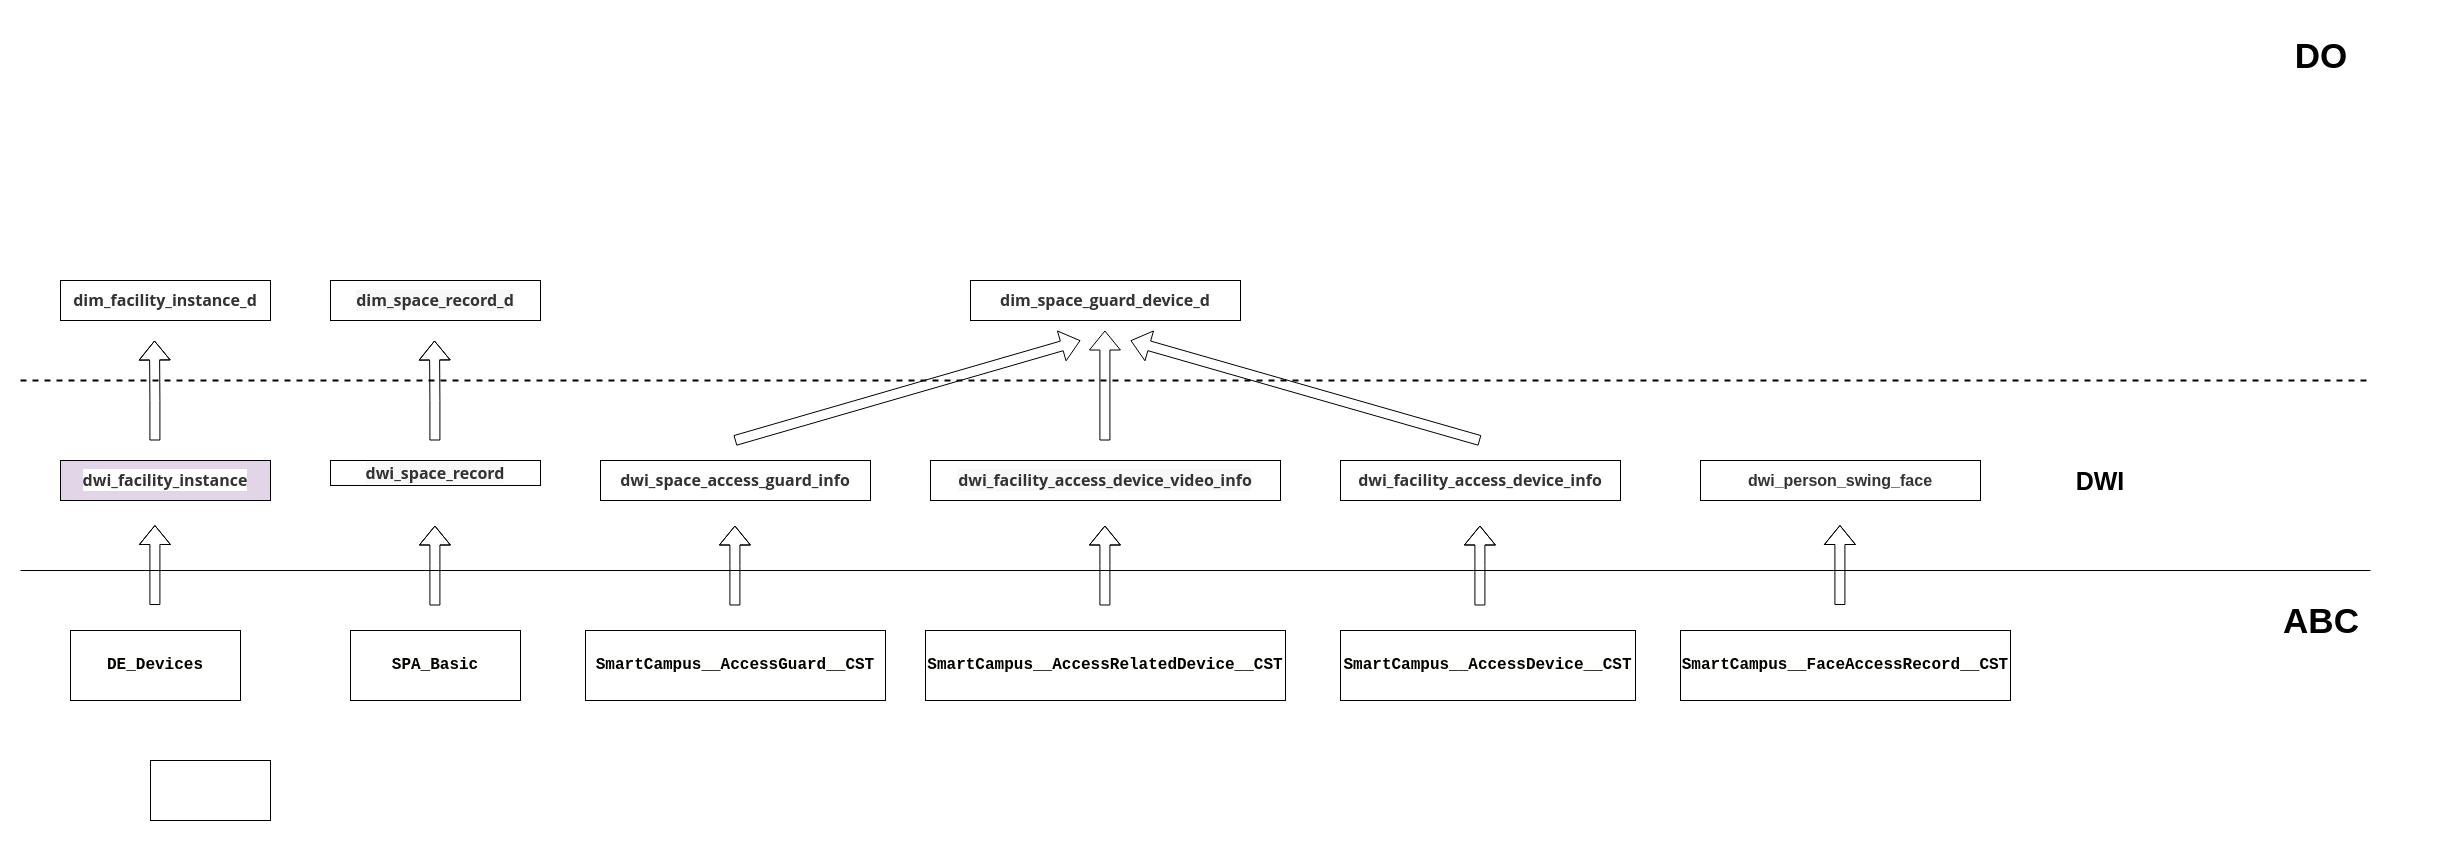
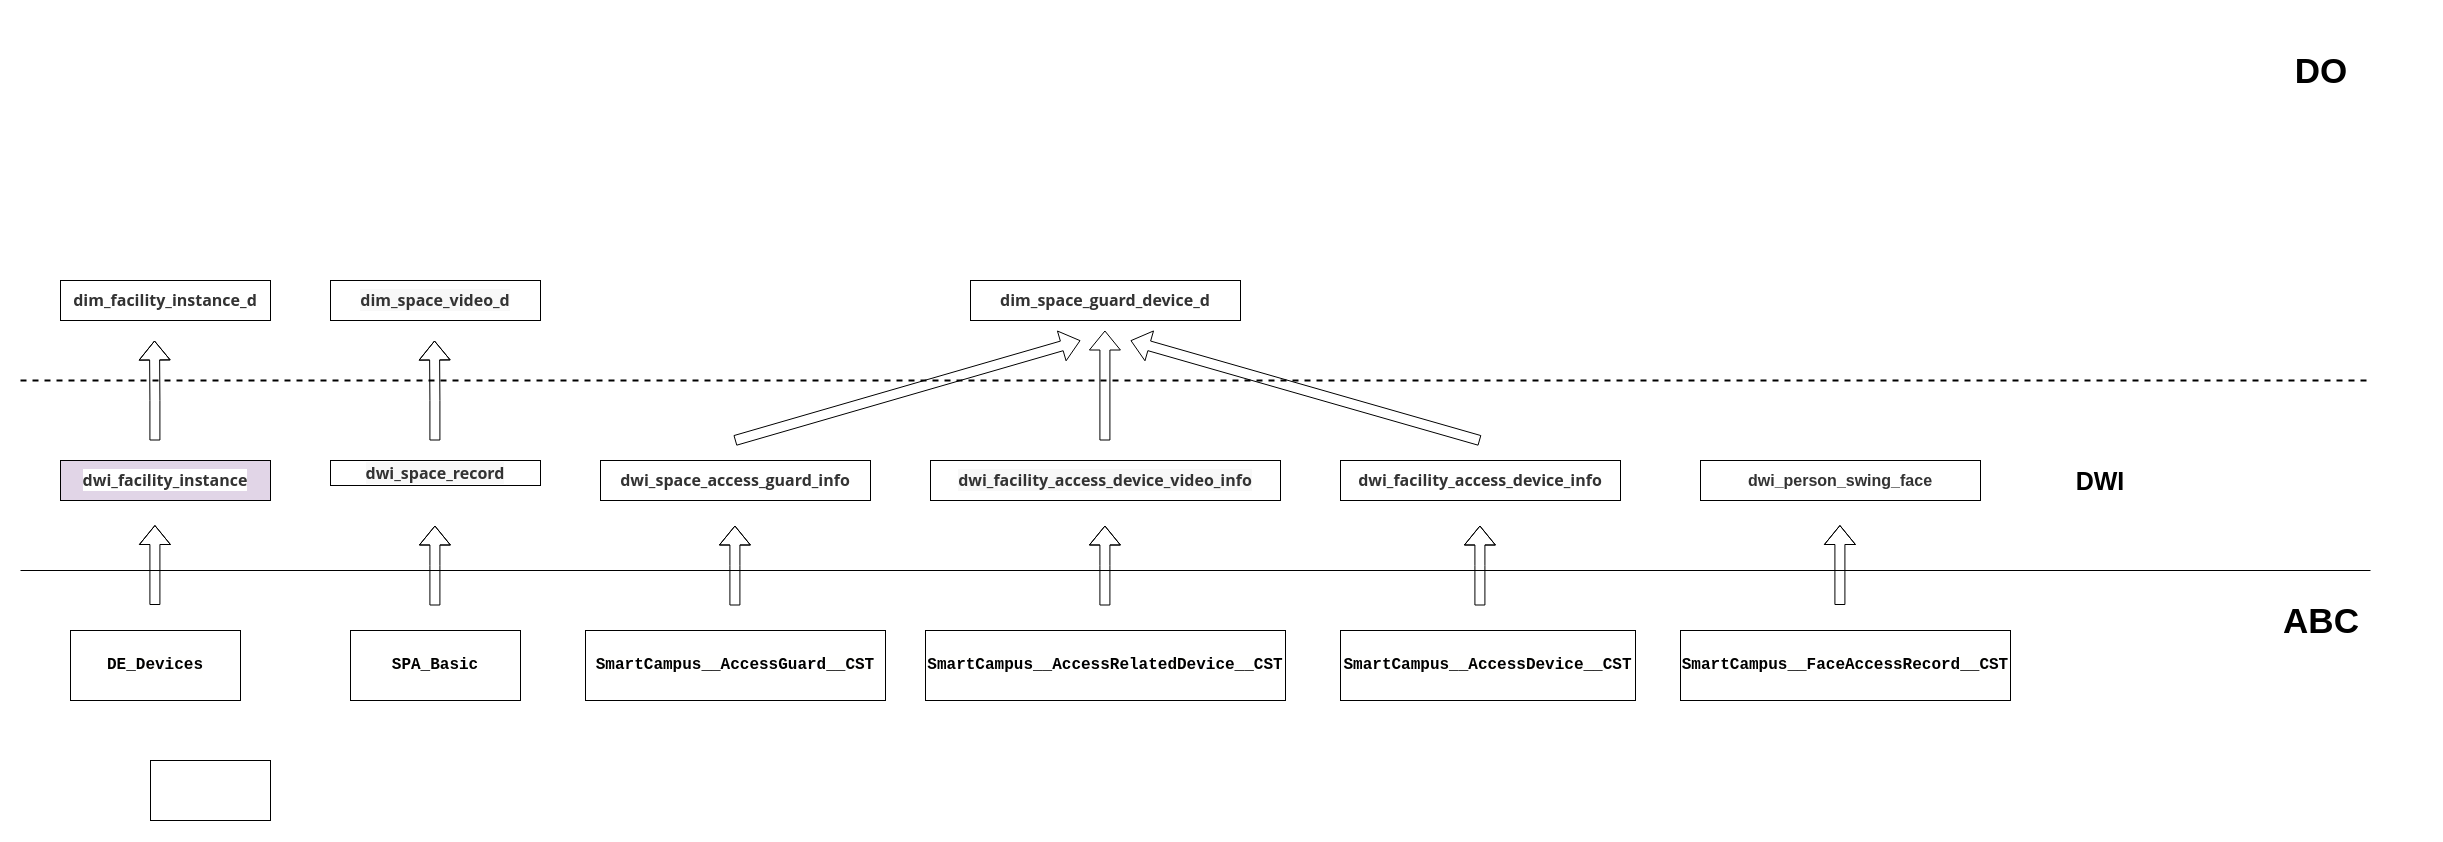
- <mxCell id="22" value="&lt;font size=&quot;1&quot;&gt;&lt;b style=&quot;font-size: 35px&quot;&gt;DO&lt;/b&gt;&lt;/font&gt;" style="text;html=1;strokeColor=none;fillColor=none;align=center;verticalAlign=middle;whiteSpace=wrap;rounded=0;" parent="1" vertex="1"><mxGeometry x="2221" y="5" width="200" height="100" as="geometry" /></mxCell>
+ <mxCell id="22" value="&lt;font size=&quot;1&quot;&gt;&lt;b style=&quot;font-size: 35px&quot;&gt;DO&lt;/b&gt;&lt;/font&gt;" style="text;html=1;strokeColor=none;fillColor=none;align=center;verticalAlign=middle;whiteSpace=wrap;rounded=0;" parent="1" vertex="1"><mxGeometry x="2221" width="200" height="100" as="geometry" y="20" /></mxCell>
- <mxCell id="26" value="&lt;span style=&quot;color: rgb(51 , 51 , 51) ; font-family: &amp;#34;open sans&amp;#34; , &amp;#34;clear sans&amp;#34; , &amp;#34;helvetica neue&amp;#34; , &amp;#34;helvetica&amp;#34; , &amp;#34;arial&amp;#34; , sans-serif ; font-size: 16px ; text-align: left ; background-color: rgb(248 , 248 , 248)&quot;&gt;&lt;b&gt;dim_space_record_d&lt;/b&gt;&lt;/span&gt;" style="rounded=0;whiteSpace=wrap;html=1;" parent="1" vertex="1"><mxGeometry x="330" y="280" width="210" height="40" as="geometry" /></mxCell>
+ <mxCell id="26" value="&lt;span style=&quot;color: rgb(51 , 51 , 51) ; font-family: &amp;#34;open sans&amp;#34; , &amp;#34;clear sans&amp;#34; , &amp;#34;helvetica neue&amp;#34; , &amp;#34;helvetica&amp;#34; , &amp;#34;arial&amp;#34; , sans-serif ; font-size: 16px ; text-align: left ; background-color: rgb(248 , 248 , 248)&quot;&gt;&lt;b&gt;dim_space_video_d&lt;/b&gt;&lt;/span&gt;" style="rounded=0;whiteSpace=wrap;html=1;" parent="1" vertex="1"><mxGeometry x="330" y="280" width="210" height="40" as="geometry" /></mxCell>
